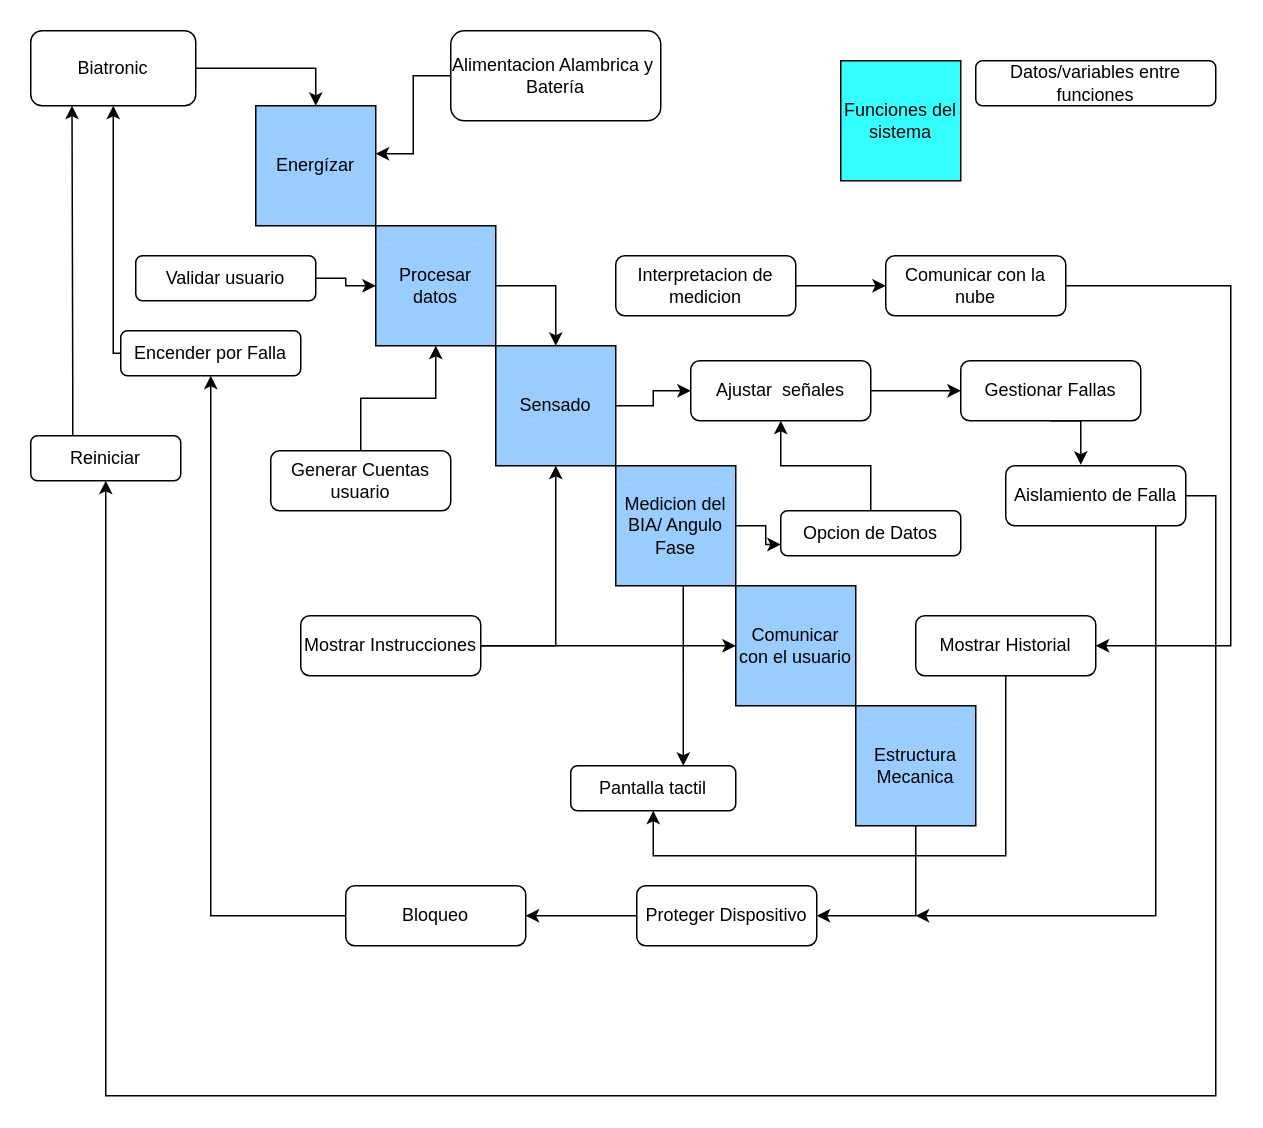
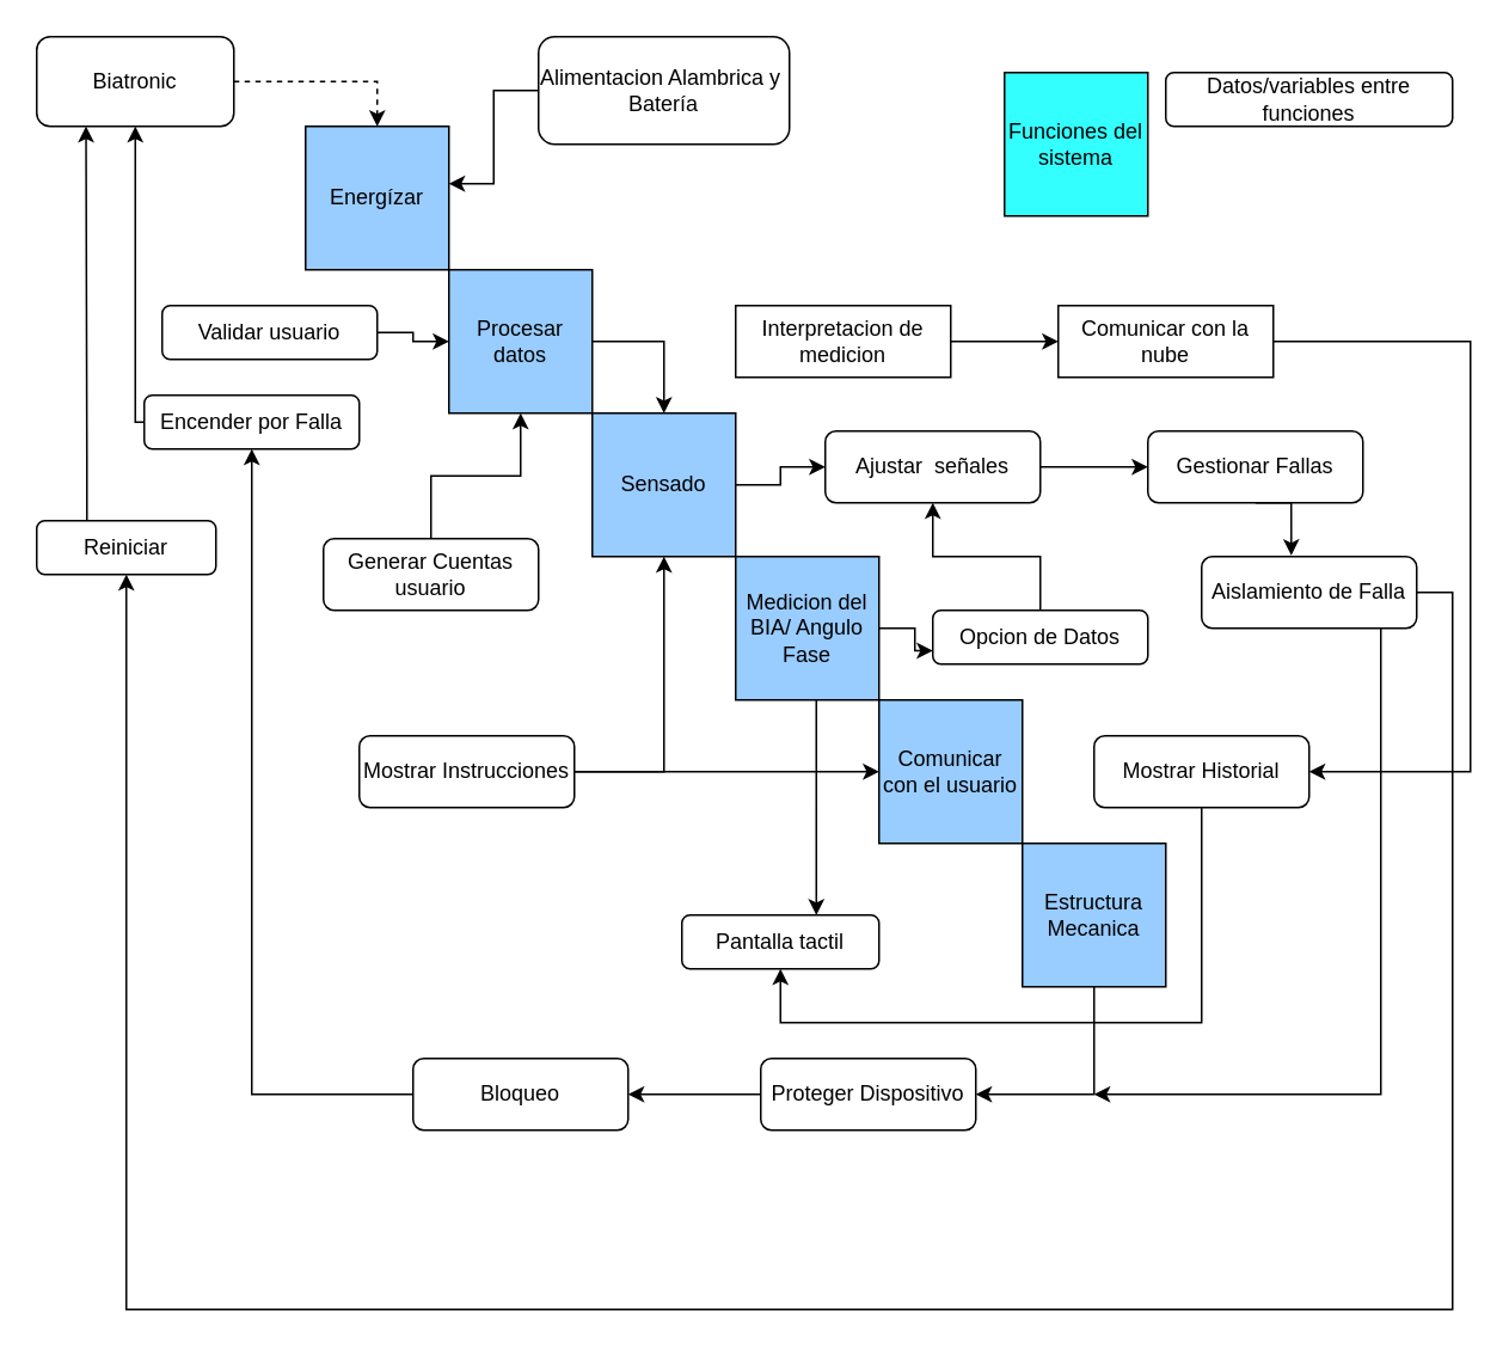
- <mxCell id="13" style="edgeStyle=orthogonalEdgeStyle;rounded=0;orthogonalLoop=1;jettySize=auto;html=1;entryX=0.5;entryY=0;entryDx=0;entryDy=0;" parent="1" source="14" target="2" edge="1"><mxGeometry relative="1" as="geometry" /></mxCell>
+ <mxCell id="13" style="edgeStyle=orthogonalEdgeStyle;rounded=0;orthogonalLoop=1;jettySize=auto;html=1;entryX=0.5;entryY=0;entryDx=0;entryDy=0;dashed=1;" parent="1" source="14" target="2" edge="1"><mxGeometry relative="1" as="geometry" /></mxCell>
- <mxCell id="22" value="Interpretacion de medicion" style="rounded=1;whiteSpace=wrap;html=1;" parent="1" vertex="1"><mxGeometry x="410" y="170" width="120" height="40" as="geometry" /></mxCell>
+ <mxCell id="22" value="Interpretacion de medicion" style="whiteSpace=wrap;html=1;rounded=0;" parent="1" vertex="1"><mxGeometry x="410" y="170" width="120" height="40" as="geometry" /></mxCell>
- <mxCell id="24" value="Comunicar con la nube" style="rounded=1;whiteSpace=wrap;html=1;" parent="1" vertex="1"><mxGeometry x="590" y="170" width="120" height="40" as="geometry" /></mxCell>
+ <mxCell id="24" value="Comunicar con la nube" style="whiteSpace=wrap;html=1;rounded=0;" parent="1" vertex="1"><mxGeometry x="590" y="170" width="120" height="40" as="geometry" /></mxCell>
